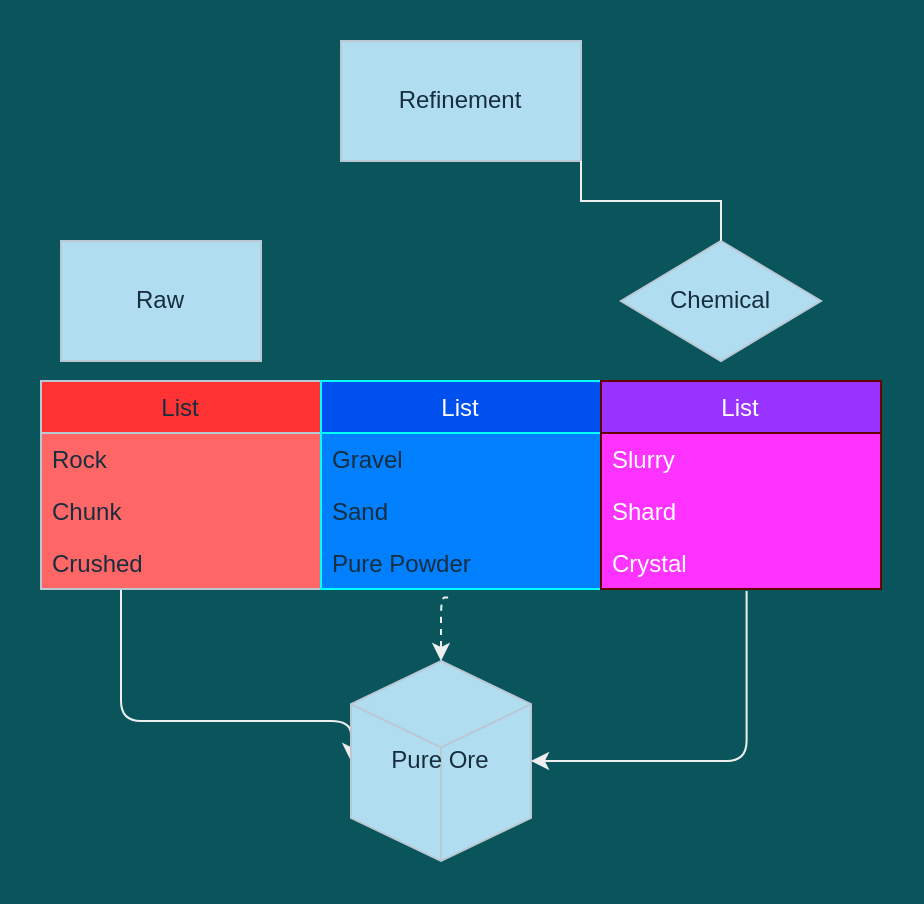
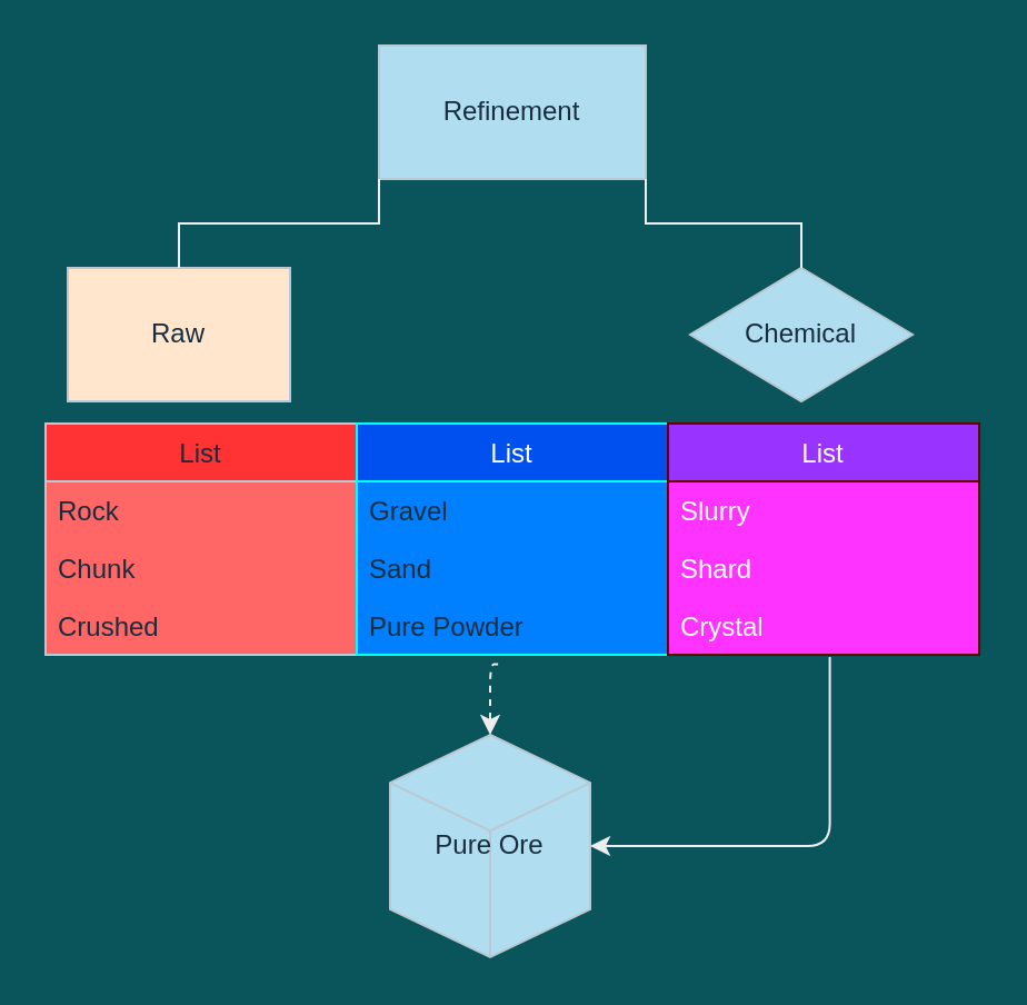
+ <mxCell id="6" value="" style="edgeStyle=elbowEdgeStyle;elbow=vertical;startArrow=none;endArrow=none;rounded=0;fontColor=#FFFFFF;strokeColor=#EEEEEE;exitX=0;exitY=1;exitDx=0;exitDy=0;labelBackgroundColor=#09555B;" edge="1" target="5" parent="1" source="2"><mxGeometry relative="1" as="geometry"><mxPoint x="10" y="80" as="sourcePoint" /></mxGeometry></mxCell>
- <mxCell id="5" value="Raw" style="whiteSpace=wrap;html=1;align=center;verticalAlign=middle;treeFolding=1;treeMoving=1;newEdgeStyle={&quot;edgeStyle&quot;:&quot;elbowEdgeStyle&quot;,&quot;startArrow&quot;:&quot;none&quot;,&quot;endArrow&quot;:&quot;none&quot;};rounded=0;sketch=0;fontColor=#182E3E;strokeColor=#BAC8D3;fillColor=#B1DDF0;" vertex="1" parent="1"><mxGeometry x="30" y="120" width="100" height="60" as="geometry" /></mxCell>
+ <mxCell id="5" value="Raw" style="whiteSpace=wrap;html=1;align=center;verticalAlign=middle;treeFolding=1;treeMoving=1;newEdgeStyle={&quot;edgeStyle&quot;:&quot;elbowEdgeStyle&quot;,&quot;startArrow&quot;:&quot;none&quot;,&quot;endArrow&quot;:&quot;none&quot;};rounded=0;sketch=0;fontColor=#182E3E;strokeColor=#BAC8D3;fillColor=#ffe6cc;" vertex="1" parent="1"><mxGeometry x="30" y="120" width="100" height="60" as="geometry" /></mxCell>
- <mxCell id="7" style="edgeStyle=orthogonalEdgeStyle;curved=0;rounded=1;sketch=0;orthogonalLoop=1;jettySize=auto;html=1;entryX=0;entryY=0.5;entryDx=0;entryDy=0;entryPerimeter=0;fontColor=#FFFFFF;strokeColor=#EEEEEE;labelBackgroundColor=#09555B;" edge="1" parent="1" source="11" target="20"><mxGeometry relative="1" as="geometry"><mxPoint x="60" y="300" as="sourcePoint" /><Array as="points"><mxPoint x="60" y="360" /></Array></mxGeometry></mxCell>
